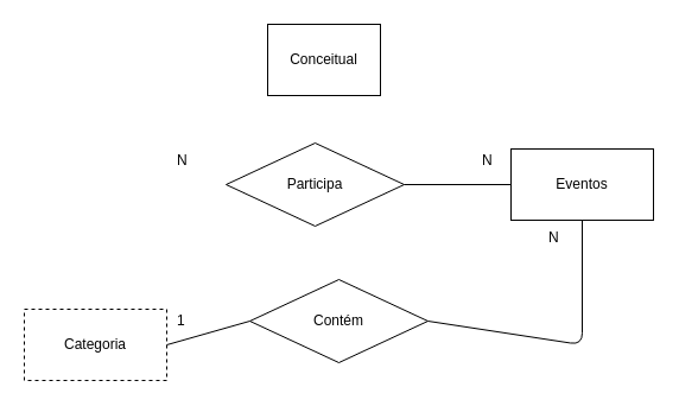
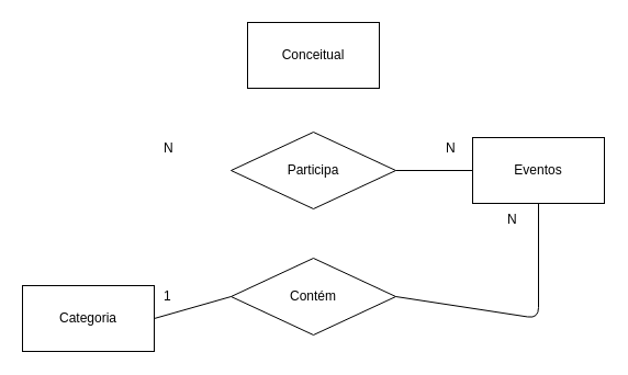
- <mxCell id="2" value="Conceitual" style="rounded=0;whiteSpace=wrap;html=1;" vertex="1" parent="1"><mxGeometry x="225" y="20" width="95" height="60" as="geometry" /></mxCell>
+ <mxCell id="2" value="Conceitual" style="rounded=0;whiteSpace=wrap;html=1;" vertex="1" parent="1"><mxGeometry x="225" y="20" width="120" height="60" as="geometry" /></mxCell>
- <mxCell id="3" value="Participa" style="rhombus;whiteSpace=wrap;html=1;" vertex="1" parent="1"><mxGeometry x="190" y="120" width="150" height="70" as="geometry" /></mxCell>
+ <mxCell id="3" value="Participa" style="rhombus;whiteSpace=wrap;html=1;" vertex="1" parent="1"><mxGeometry x="210" y="120" width="150" height="70" as="geometry" /></mxCell>
- <mxCell id="5" value="Categoria" style="rounded=0;whiteSpace=wrap;html=1;dashed=1;" vertex="1" parent="1"><mxGeometry x="20" y="260" width="120" height="60" as="geometry" /></mxCell>
+ <mxCell id="5" value="Categoria" style="rounded=0;whiteSpace=wrap;html=1;" vertex="1" parent="1"><mxGeometry x="20" y="260" width="120" height="60" as="geometry" /></mxCell>
